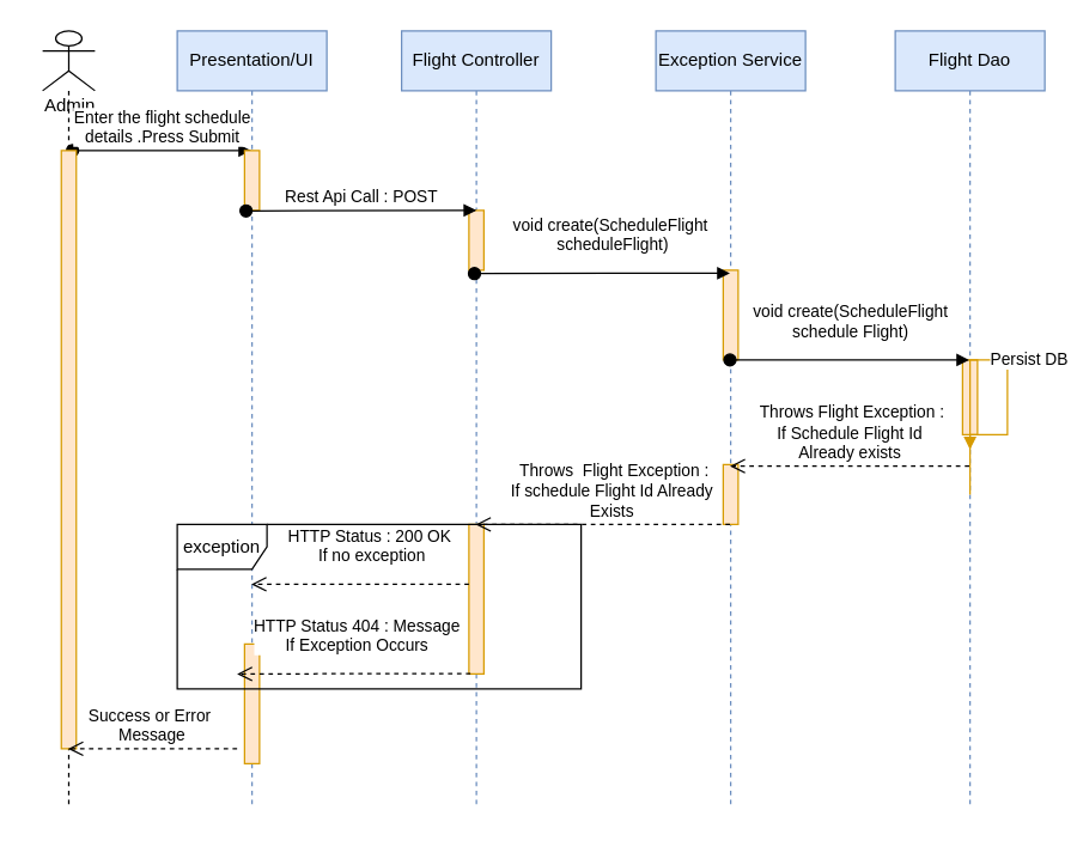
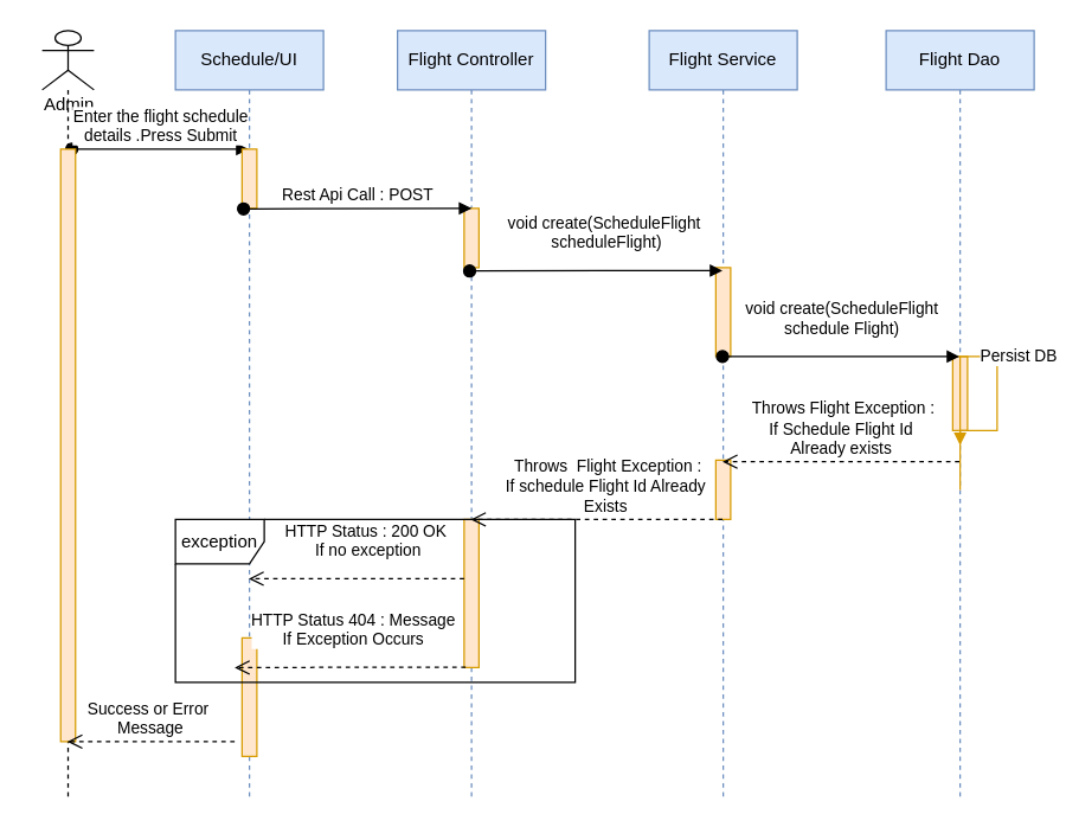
- <mxCell id="6" value="Presentation/UI" style="shape=umlLifeline;perimeter=lifelinePerimeter;whiteSpace=wrap;html=1;container=1;collapsible=0;recursiveResize=0;outlineConnect=0;fillColor=#dae8fc;strokeColor=#6c8ebf;" vertex="1" parent="1"><mxGeometry x="118" y="20" width="100" height="520" as="geometry" /></mxCell>
+ <mxCell id="6" value="Schedule/UI" style="shape=umlLifeline;perimeter=lifelinePerimeter;whiteSpace=wrap;html=1;container=1;collapsible=0;recursiveResize=0;outlineConnect=0;fillColor=#dae8fc;strokeColor=#6c8ebf;" vertex="1" parent="1"><mxGeometry x="118" y="20" width="100" height="520" as="geometry" /></mxCell>
- <mxCell id="12" value="Exception Service" style="shape=umlLifeline;perimeter=lifelinePerimeter;whiteSpace=wrap;html=1;container=1;collapsible=0;recursiveResize=0;outlineConnect=0;fillColor=#dae8fc;strokeColor=#6c8ebf;" vertex="1" parent="1"><mxGeometry x="438" y="20" width="100" height="520" as="geometry" /></mxCell>
+ <mxCell id="12" value="Flight Service" style="shape=umlLifeline;perimeter=lifelinePerimeter;whiteSpace=wrap;html=1;container=1;collapsible=0;recursiveResize=0;outlineConnect=0;fillColor=#dae8fc;strokeColor=#6c8ebf;" vertex="1" parent="1"><mxGeometry x="438" y="20" width="100" height="520" as="geometry" /></mxCell>
